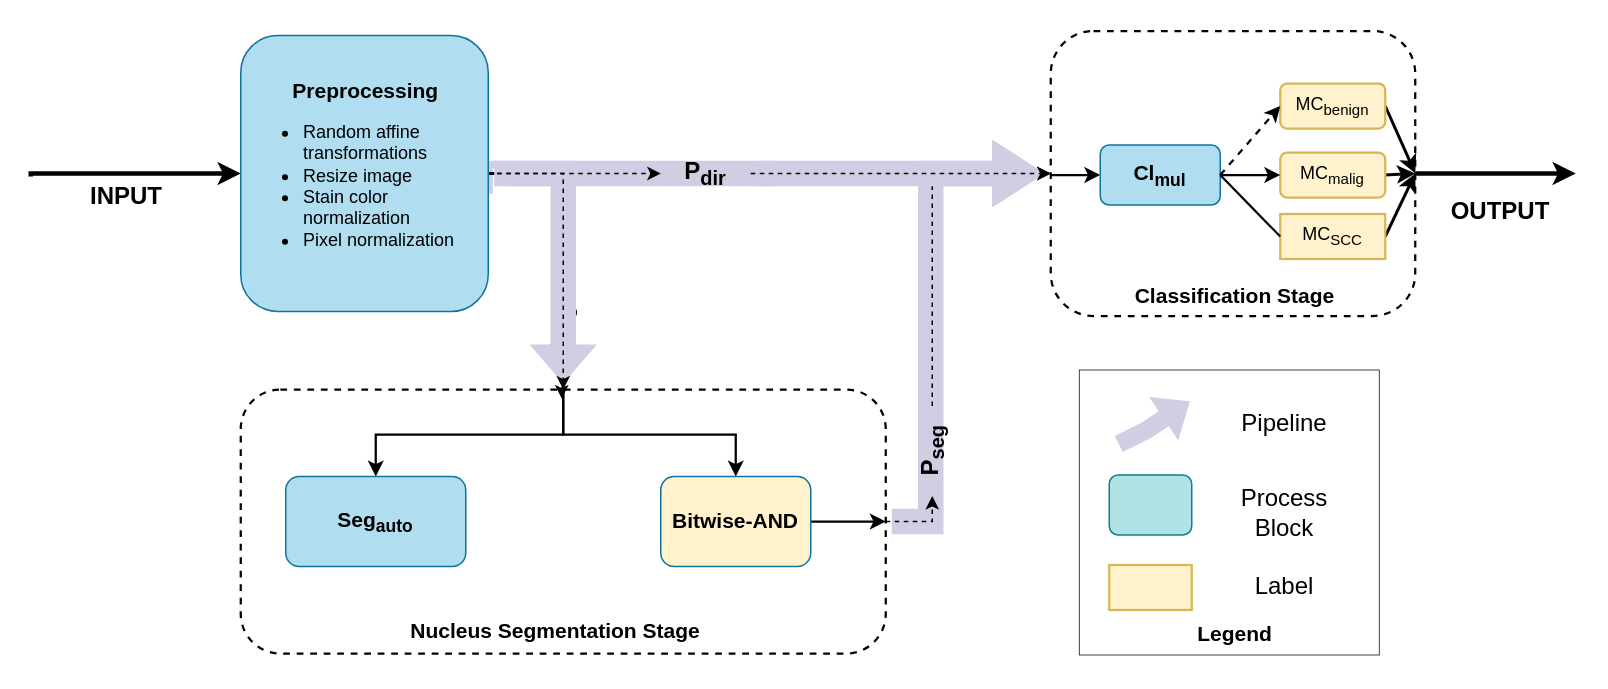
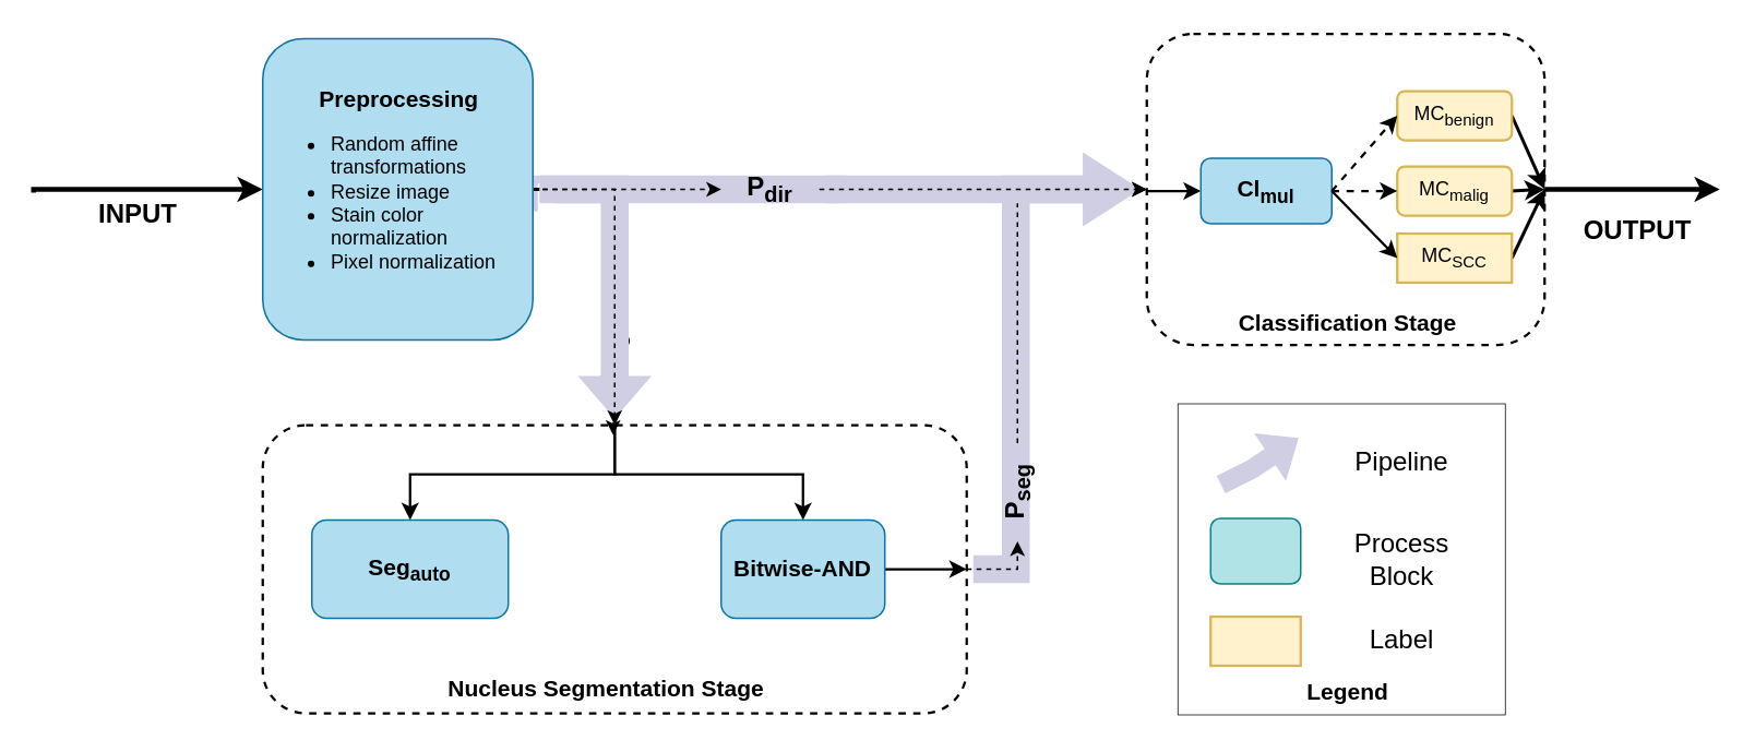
- <mxCell id="41" style="edgeStyle=none;rounded=0;orthogonalLoop=1;jettySize=auto;html=1;exitX=1;exitY=0.5;exitDx=0;exitDy=0;entryX=0;entryY=0.5;entryDx=0;entryDy=0;fontSize=15;strokeWidth=1.5;" parent="1" source="35" target="40" edge="1"><mxGeometry relative="1" as="geometry" /></mxCell>
+ <mxCell id="41" style="edgeStyle=none;rounded=0;orthogonalLoop=1;jettySize=auto;html=1;exitX=1;exitY=0.5;exitDx=0;exitDy=0;entryX=0;entryY=0.5;entryDx=0;entryDy=0;fontSize=15;strokeWidth=1.5;dashed=1;" parent="1" source="35" target="40" edge="1"><mxGeometry relative="1" as="geometry" /></mxCell>
- <mxCell id="44" style="edgeStyle=none;rounded=0;orthogonalLoop=1;jettySize=auto;html=1;exitX=1;exitY=0.5;exitDx=0;exitDy=0;entryX=0;entryY=0.5;entryDx=0;entryDy=0;fontSize=15;strokeWidth=1.5;endArrow=none;" parent="1" source="35" target="43" edge="1"><mxGeometry relative="1" as="geometry" /></mxCell>
+ <mxCell id="44" style="edgeStyle=none;rounded=0;orthogonalLoop=1;jettySize=auto;html=1;exitX=1;exitY=0.5;exitDx=0;exitDy=0;entryX=0;entryY=0.5;entryDx=0;entryDy=0;fontSize=15;strokeWidth=1.5;" parent="1" source="35" target="43" edge="1"><mxGeometry relative="1" as="geometry" /></mxCell>
- <mxCell id="33" value="&lt;b&gt;Bitwise-AND&lt;/b&gt;" style="rounded=1;whiteSpace=wrap;html=1;fontSize=14;strokeWidth=1;fillColor=#fff2cc;strokeColor=#10739e;" parent="1" vertex="1"><mxGeometry x="440" y="317" width="100" height="60" as="geometry" /></mxCell>
+ <mxCell id="33" value="&lt;b&gt;Bitwise-AND&lt;/b&gt;" style="rounded=1;whiteSpace=wrap;html=1;fontSize=14;strokeWidth=1;fillColor=#b1ddf0;strokeColor=#10739e;" parent="1" vertex="1"><mxGeometry x="440" y="317" width="100" height="60" as="geometry" /></mxCell>
